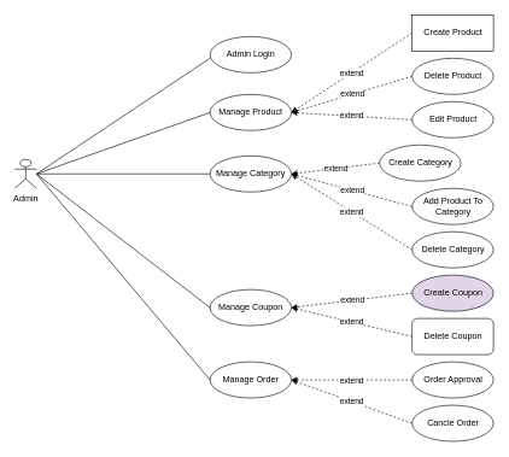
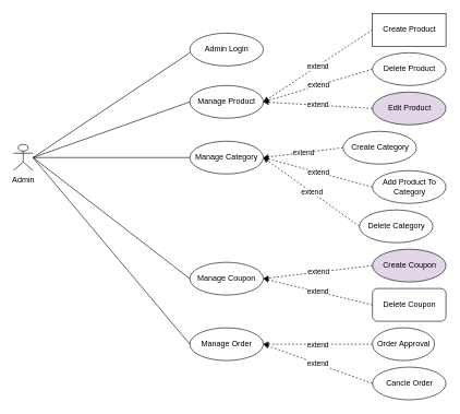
- <mxCell id="21" value="Edit Product" style="ellipse;whiteSpace=wrap;html=1;" vertex="1" parent="1"><mxGeometry x="569.5" y="140" width="112.5" height="50" as="geometry" /></mxCell>
+ <mxCell id="21" value="Edit Product" style="ellipse;whiteSpace=wrap;html=1;fillColor=#e1d5e7;" vertex="1" parent="1"><mxGeometry x="569.5" y="140" width="112.5" height="50" as="geometry" /></mxCell>
- <mxCell id="30" value="Delete Category" style="ellipse;whiteSpace=wrap;html=1;" vertex="1" parent="1"><mxGeometry x="569.5" y="320" width="112.5" height="50" as="geometry" /></mxCell>
+ <mxCell id="30" value="Delete Category" style="ellipse;whiteSpace=wrap;html=1;" vertex="1" parent="1"><mxGeometry x="549.5" y="320" width="112.5" height="50" as="geometry" /></mxCell>
- <mxCell id="33" value="Order Approval" style="ellipse;whiteSpace=wrap;html=1;" vertex="1" parent="1"><mxGeometry x="569.5" y="500" width="112.5" height="50" as="geometry" /></mxCell>
+ <mxCell id="33" value="Order Approval" style="ellipse;whiteSpace=wrap;html=1;" vertex="1" parent="1"><mxGeometry x="569.5" y="500" width="95" height="50" as="geometry" /></mxCell>
